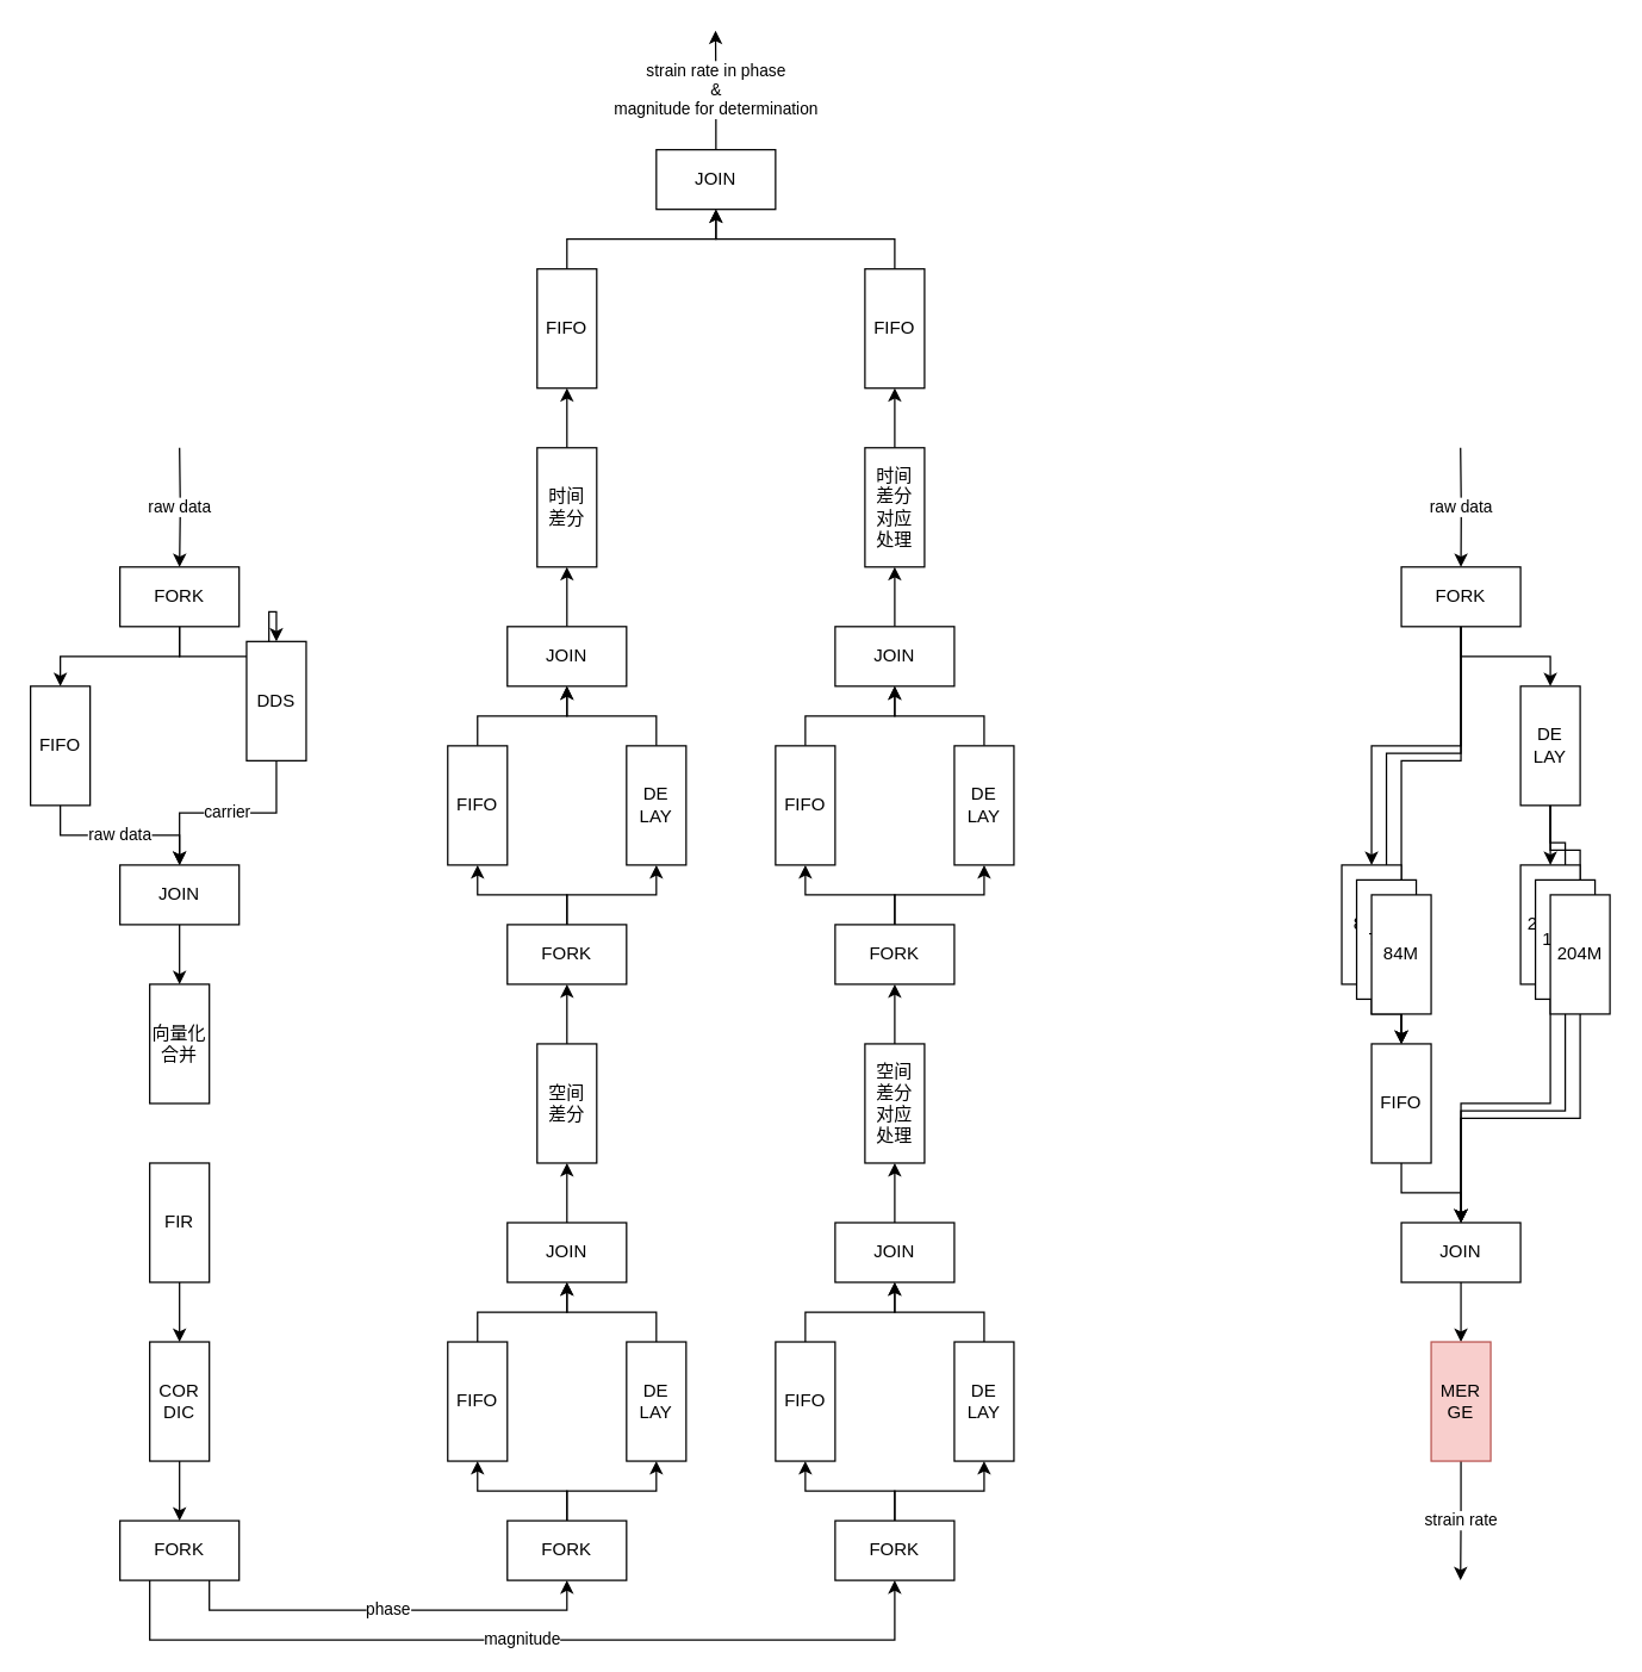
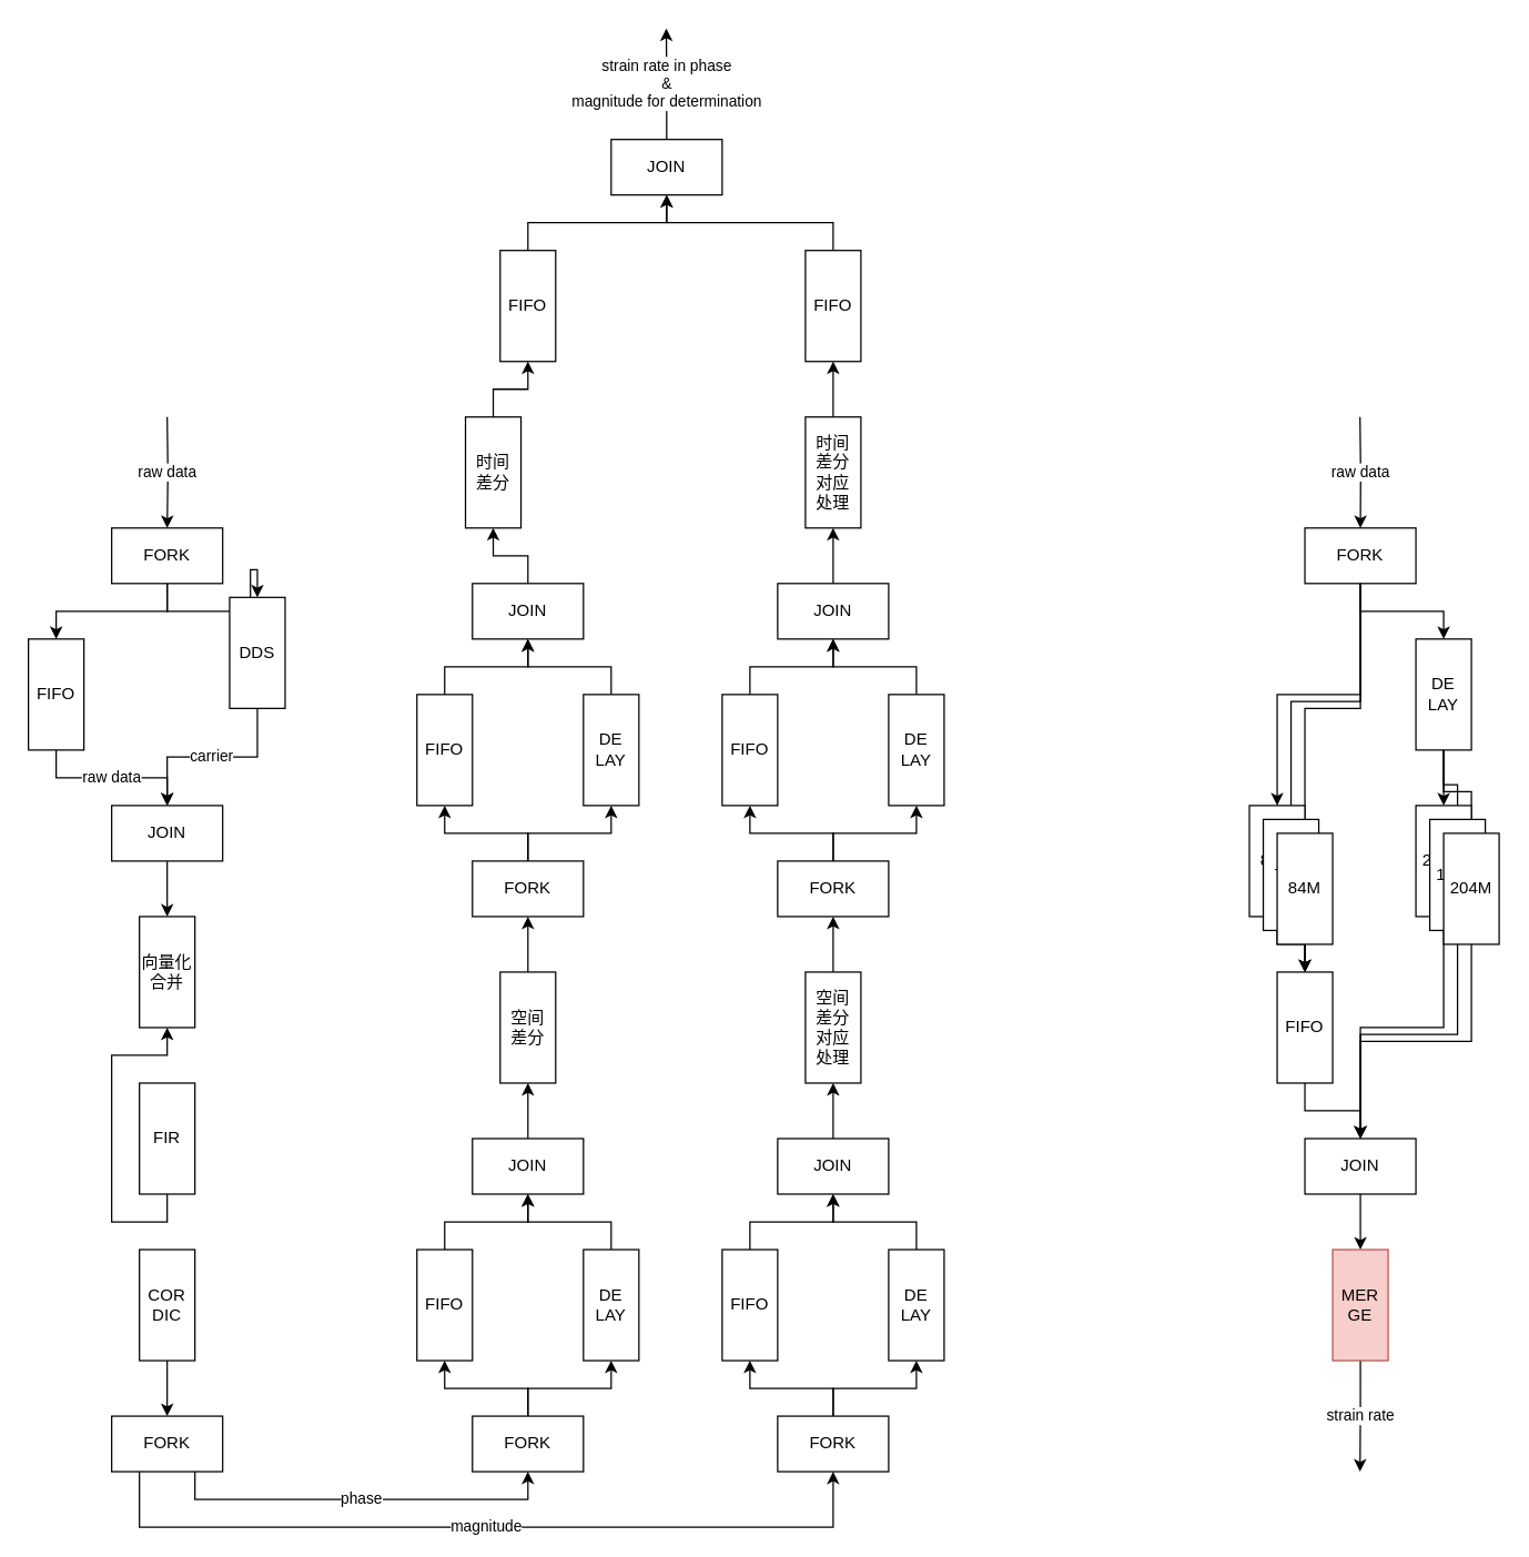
- <mxCell id="52" value="时间&lt;br&gt;差分" style="rounded=0;whiteSpace=wrap;html=1;" vertex="1" parent="1"><mxGeometry x="360" y="300" width="40" height="80" as="geometry" /></mxCell>
+ <mxCell id="52" value="时间&lt;br&gt;差分" style="rounded=0;whiteSpace=wrap;html=1;" vertex="1" parent="1"><mxGeometry x="335" y="300" width="40" height="80" as="geometry" /></mxCell>
- <mxCell id="12" style="edgeStyle=orthogonalEdgeStyle;rounded=0;orthogonalLoop=1;jettySize=auto;html=1;exitX=0.5;exitY=1;exitDx=0;exitDy=0;entryX=0.5;entryY=0;entryDx=0;entryDy=0;" edge="1" parent="1" source="13" target="16"><mxGeometry relative="1" as="geometry" /></mxCell>
+ <mxCell id="12" style="edgeStyle=orthogonalEdgeStyle;rounded=0;orthogonalLoop=1;jettySize=auto;html=1;exitX=0.5;exitY=1;exitDx=0;exitDy=0;" edge="1" parent="1" source="13" target="14"><mxGeometry relative="1" as="geometry" /></mxCell>
